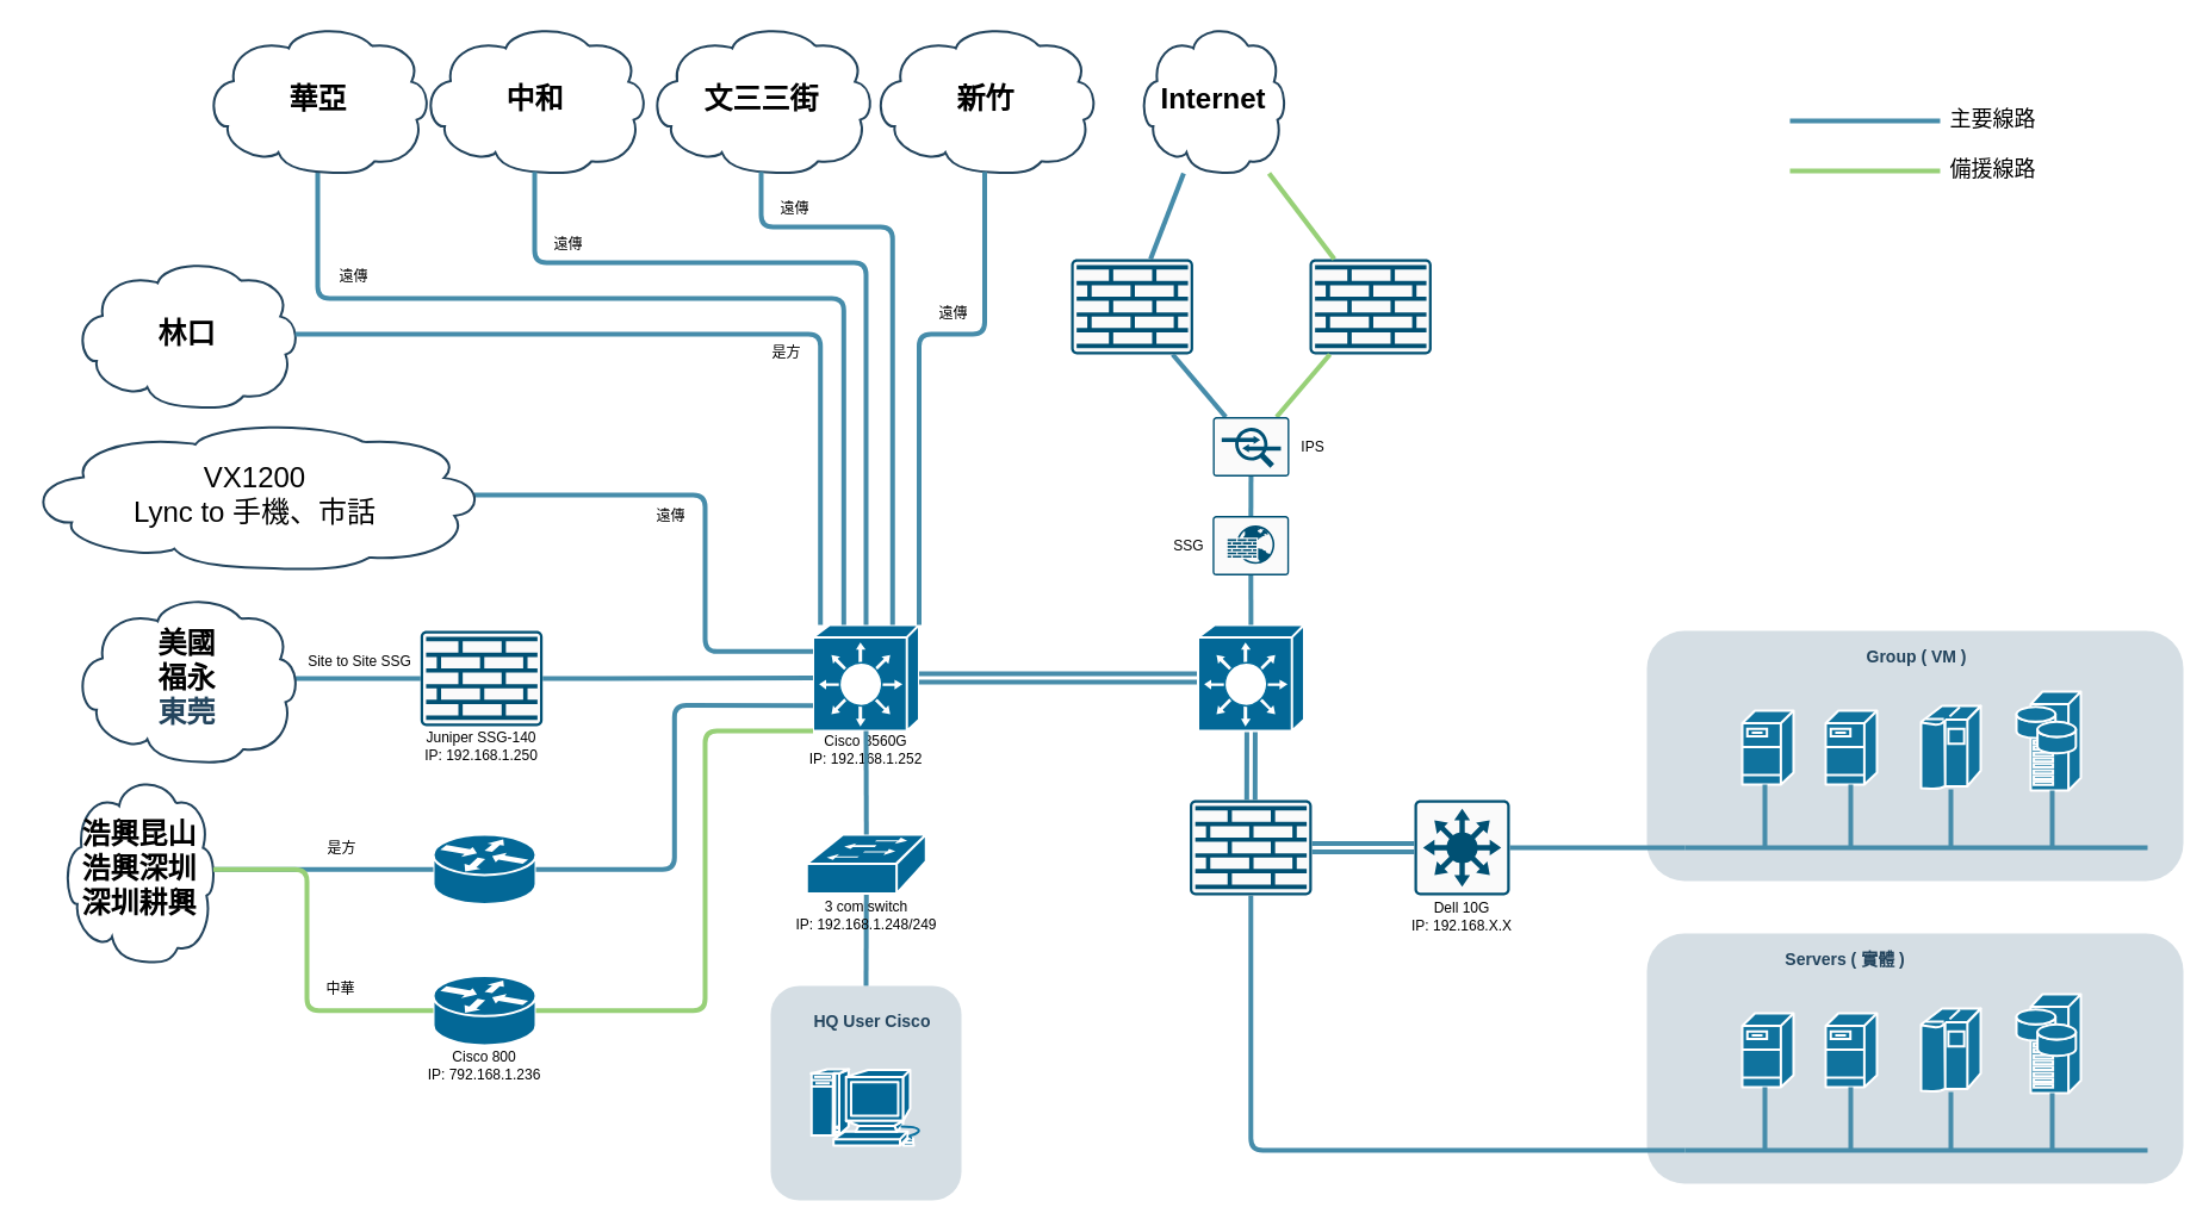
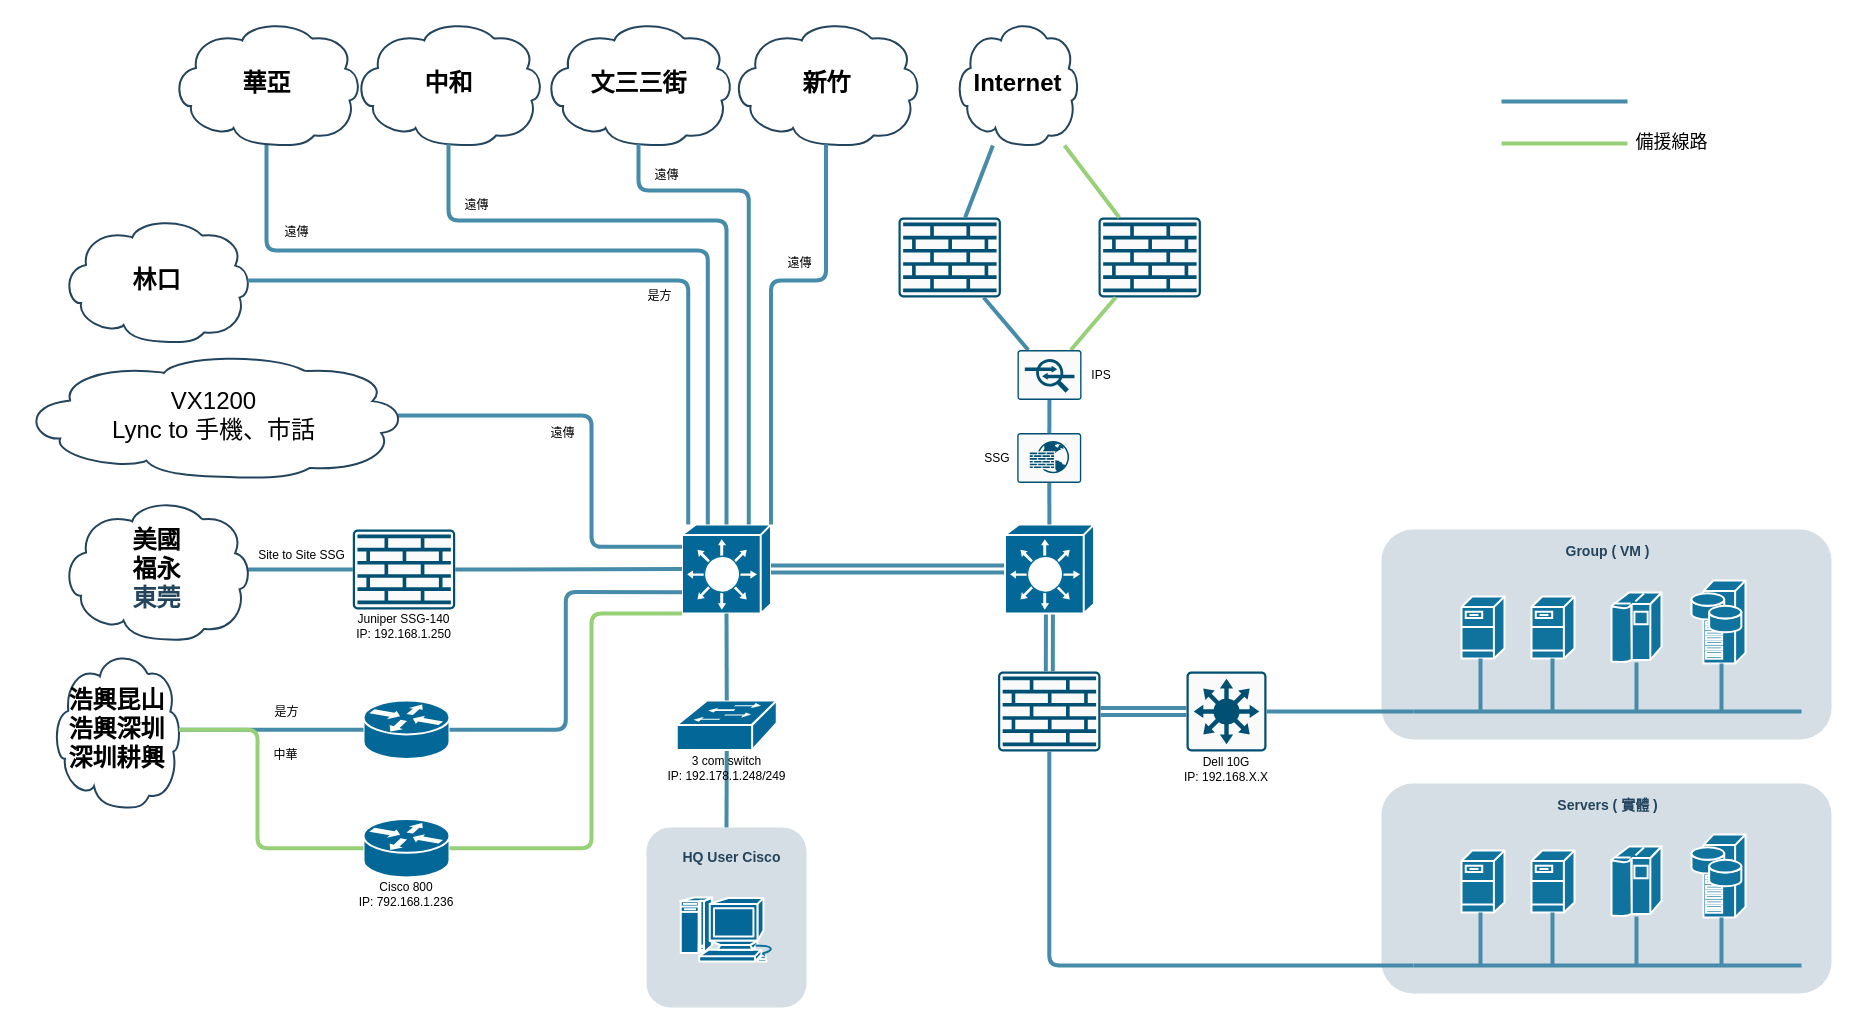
- <mxCell id="77" value="&lt;font style=&quot;font-size: 18px;&quot;&gt;主要線路&lt;/font&gt;" style="text;html=1;align=center;verticalAlign=middle;resizable=0;points=[];autosize=1;strokeColor=none;fillColor=none;" parent="75" vertex="1"><mxGeometry x="120" width="100" height="40" as="geometry" /></mxCell>
- <mxCell id="20" value="Cisco 3560G&lt;br&gt;IP: 192.168.1.252" style="text;html=1;strokeColor=none;fillColor=none;align=center;verticalAlign=middle;whiteSpace=wrap;rounded=0;" parent="18" vertex="1"><mxGeometry y="90" width="110" height="30" as="geometry" /></mxCell>
- <mxCell id="56" value="3 com switch&lt;br style=&quot;font-size: 12px;&quot;&gt;IP: 192.168.1.248/249" style="text;html=1;strokeColor=none;fillColor=none;align=center;verticalAlign=middle;whiteSpace=wrap;rounded=0;fontSize=12;" parent="54" vertex="1"><mxGeometry y="53" width="124.5" height="30" as="geometry" /></mxCell>
+ <mxCell id="56" value="3 com switch&lt;br style=&quot;font-size: 12px;&quot;&gt;IP: 192.178.1.248/249" style="text;html=1;strokeColor=none;fillColor=none;align=center;verticalAlign=middle;whiteSpace=wrap;rounded=0;fontSize=12;" parent="54" vertex="1"><mxGeometry y="53" width="124.5" height="30" as="geometry" /></mxCell>
- <mxCell id="13" value="&lt;font color=&quot;#23445d&quot;&gt;Servers ( 實體 )&lt;/font&gt;" style="rounded=1;whiteSpace=wrap;html=1;strokeColor=none;fillColor=none;fontSize=14;fontColor=#742B21;align=center;fontStyle=1" parent="2" vertex="1"><mxGeometry x="95" y="12" width="143" height="19" as="geometry" /></mxCell>
+ <mxCell id="13" value="&lt;font color=&quot;#23445d&quot;&gt;Servers ( 實體 )&lt;/font&gt;" style="rounded=1;whiteSpace=wrap;html=1;strokeColor=none;fillColor=none;fontSize=14;fontColor=#742B21;align=center;fontStyle=1" parent="2" vertex="1"><mxGeometry x="155" y="12" width="143" height="19" as="geometry" /></mxCell>
- <mxCell id="93" value="中華" style="text;html=1;align=center;verticalAlign=middle;resizable=0;points=[];autosize=1;strokeColor=none;fillColor=none;" parent="1" vertex="1"><mxGeometry x="260" y="815" width="50" height="30" as="geometry" /></mxCell>
+ <mxCell id="93" value="中華" style="text;html=1;align=center;verticalAlign=middle;resizable=0;points=[];autosize=1;strokeColor=none;fillColor=none;" parent="1" vertex="1"><mxGeometry x="260" y="740" width="50" height="30" as="geometry" /></mxCell>
